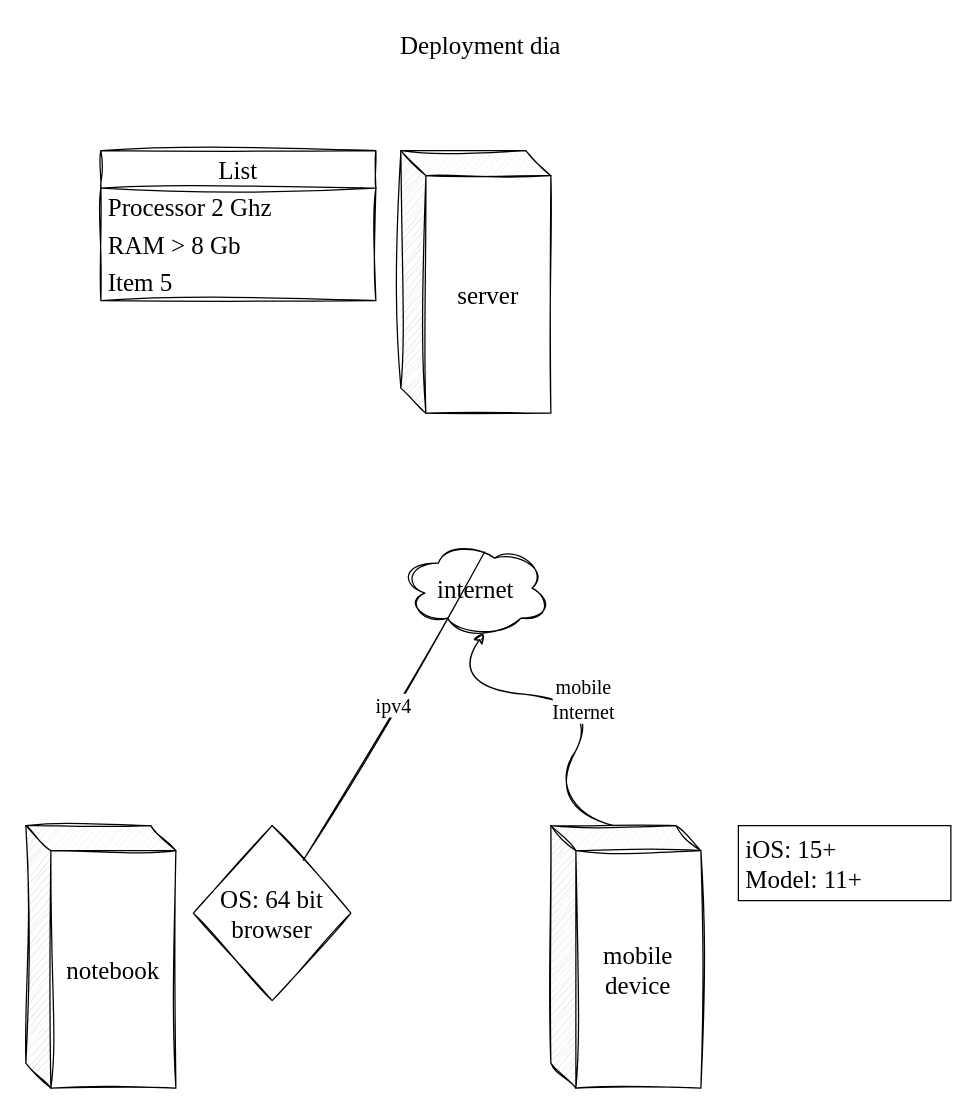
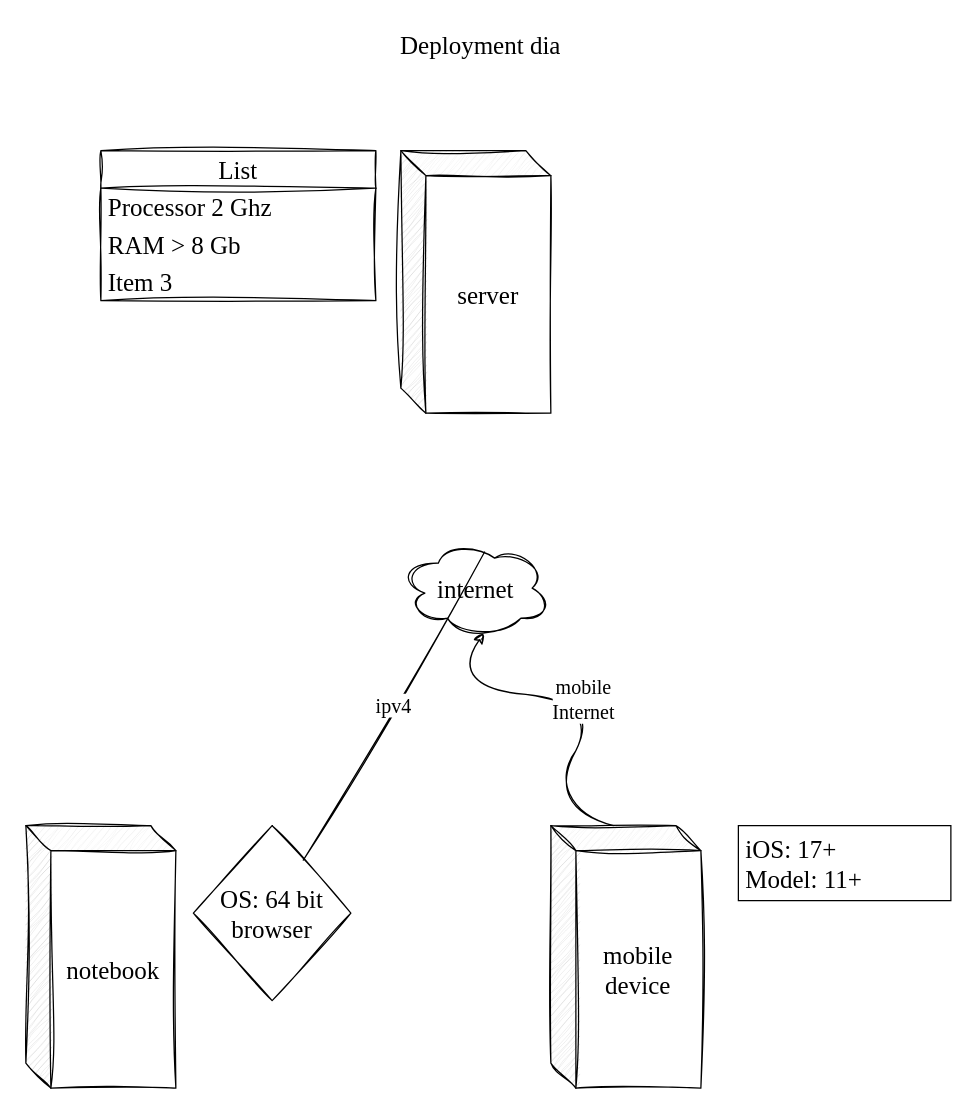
- <mxCell id="7" value="Item 5" style="text;strokeColor=none;fillColor=none;align=left;verticalAlign=middle;spacingLeft=4;spacingRight=4;overflow=hidden;points=[[0,0.5],[1,0.5]];portConstraint=eastwest;rotatable=0;whiteSpace=wrap;html=1;fontSize=20;fontFamily=Architects Daughter;" vertex="1" parent="4"><mxGeometry y="90" width="220" height="30" as="geometry" /></mxCell>
+ <mxCell id="7" value="Item 3" style="text;strokeColor=none;fillColor=none;align=left;verticalAlign=middle;spacingLeft=4;spacingRight=4;overflow=hidden;points=[[0,0.5],[1,0.5]];portConstraint=eastwest;rotatable=0;whiteSpace=wrap;html=1;fontSize=20;fontFamily=Architects Daughter;" vertex="1" parent="4"><mxGeometry y="90" width="220" height="30" as="geometry" /></mxCell>
- <mxCell id="12" value="&lt;font style=&quot;font-size: 20px;&quot;&gt;iOS: 15+&lt;br&gt;Model: 11+&lt;/font&gt;" style="text;strokeColor=default;fillColor=none;align=left;verticalAlign=middle;spacingLeft=4;spacingRight=4;overflow=hidden;points=[[0,0.5],[1,0.5]];portConstraint=eastwest;rotatable=0;whiteSpace=wrap;html=1;fontSize=20;fontFamily=Architects Daughter;" vertex="1" parent="1"><mxGeometry x="590" y="660" width="170" height="60" as="geometry" /></mxCell>
+ <mxCell id="12" value="&lt;font style=&quot;font-size: 20px;&quot;&gt;iOS: 17+&lt;br&gt;Model: 11+&lt;/font&gt;" style="text;strokeColor=default;fillColor=none;align=left;verticalAlign=middle;spacingLeft=4;spacingRight=4;overflow=hidden;points=[[0,0.5],[1,0.5]];portConstraint=eastwest;rotatable=0;whiteSpace=wrap;html=1;fontSize=20;fontFamily=Architects Daughter;" vertex="1" parent="1"><mxGeometry x="590" y="660" width="170" height="60" as="geometry" /></mxCell>
